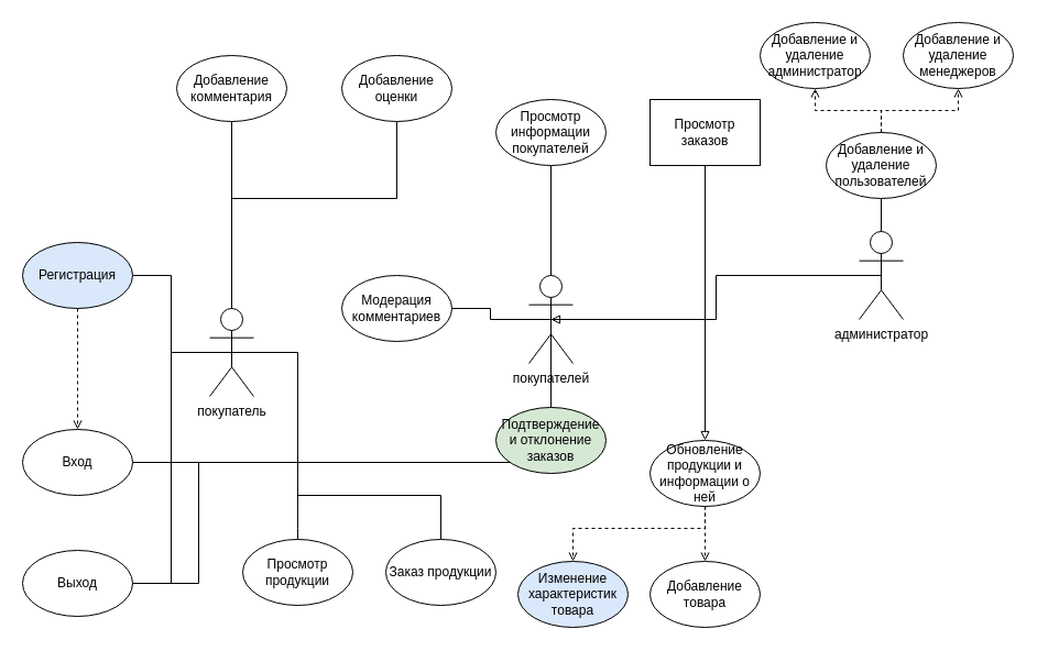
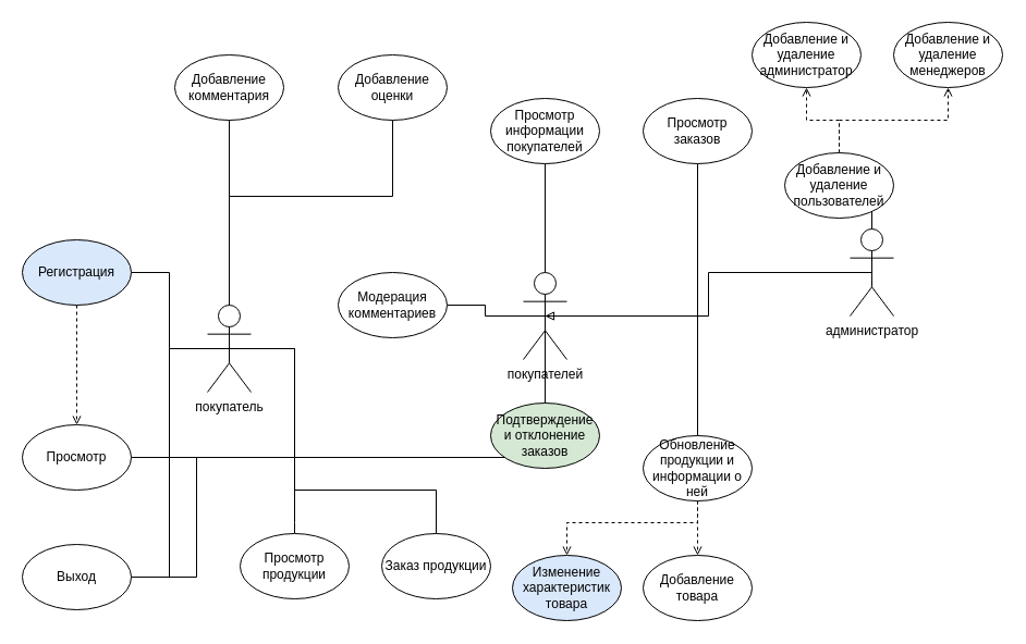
- <mxCell id="31" value="Просмотр заказов" style="whiteSpace=wrap;html=1;rounded=0;" vertex="1" parent="1"><mxGeometry x="590" y="90" width="100" height="60" as="geometry" /></mxCell>
+ <mxCell id="31" value="Просмотр заказов" style="ellipse;whiteSpace=wrap;html=1;" vertex="1" parent="1"><mxGeometry x="590" y="90" width="100" height="60" as="geometry" /></mxCell>
- <mxCell id="40" value="Добавление и удаление пользователей" style="ellipse;whiteSpace=wrap;html=1;" vertex="1" parent="1"><mxGeometry x="750" y="120" width="100" height="60" as="geometry" /></mxCell>
+ <mxCell id="40" value="Добавление и удаление пользователей" style="ellipse;whiteSpace=wrap;html=1;" vertex="1" parent="1"><mxGeometry x="720" y="140" width="100" height="60" as="geometry" /></mxCell>
- <mxCell id="14" style="edgeStyle=orthogonalEdgeStyle;rounded=0;orthogonalLoop=1;jettySize=auto;html=1;exitX=0.5;exitY=0.5;exitDx=0;exitDy=0;exitPerimeter=0;entryX=0.5;entryY=0;entryDx=0;entryDy=0;endArrow=block;endFill=0;" edge="1" parent="1" source="17" target="34"><mxGeometry relative="1" as="geometry" /></mxCell>
+ <mxCell id="14" style="edgeStyle=orthogonalEdgeStyle;rounded=0;orthogonalLoop=1;jettySize=auto;html=1;exitX=0.5;exitY=0.5;exitDx=0;exitDy=0;exitPerimeter=0;entryX=0.5;entryY=0;entryDx=0;entryDy=0;endArrow=none;endFill=0;" edge="1" parent="1" source="17" target="34"><mxGeometry relative="1" as="geometry" /></mxCell>
- <mxCell id="21" value="Вход&lt;br&gt;" style="ellipse;whiteSpace=wrap;html=1;" vertex="1" parent="1"><mxGeometry x="20" y="390" width="100" height="60" as="geometry" /></mxCell>
+ <mxCell id="21" value="Просмотр&lt;br&gt;" style="ellipse;whiteSpace=wrap;html=1;" vertex="1" parent="1"><mxGeometry x="20" y="390" width="100" height="60" as="geometry" /></mxCell>
